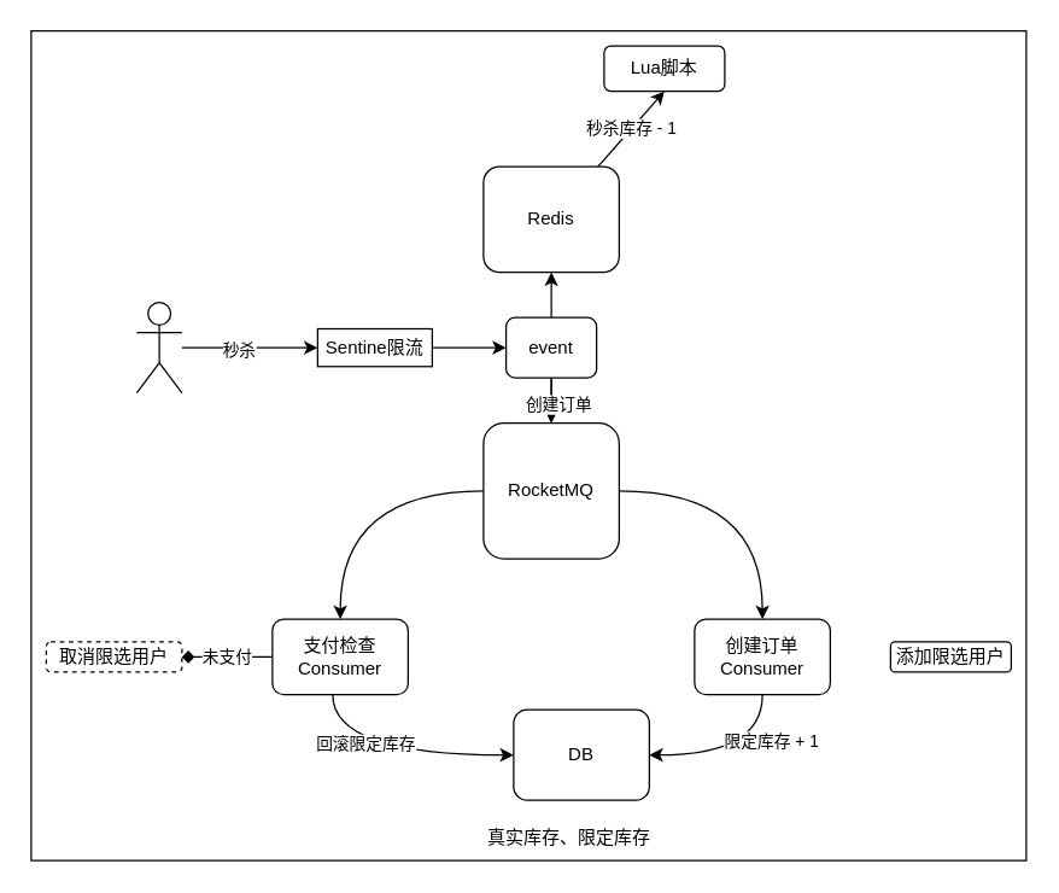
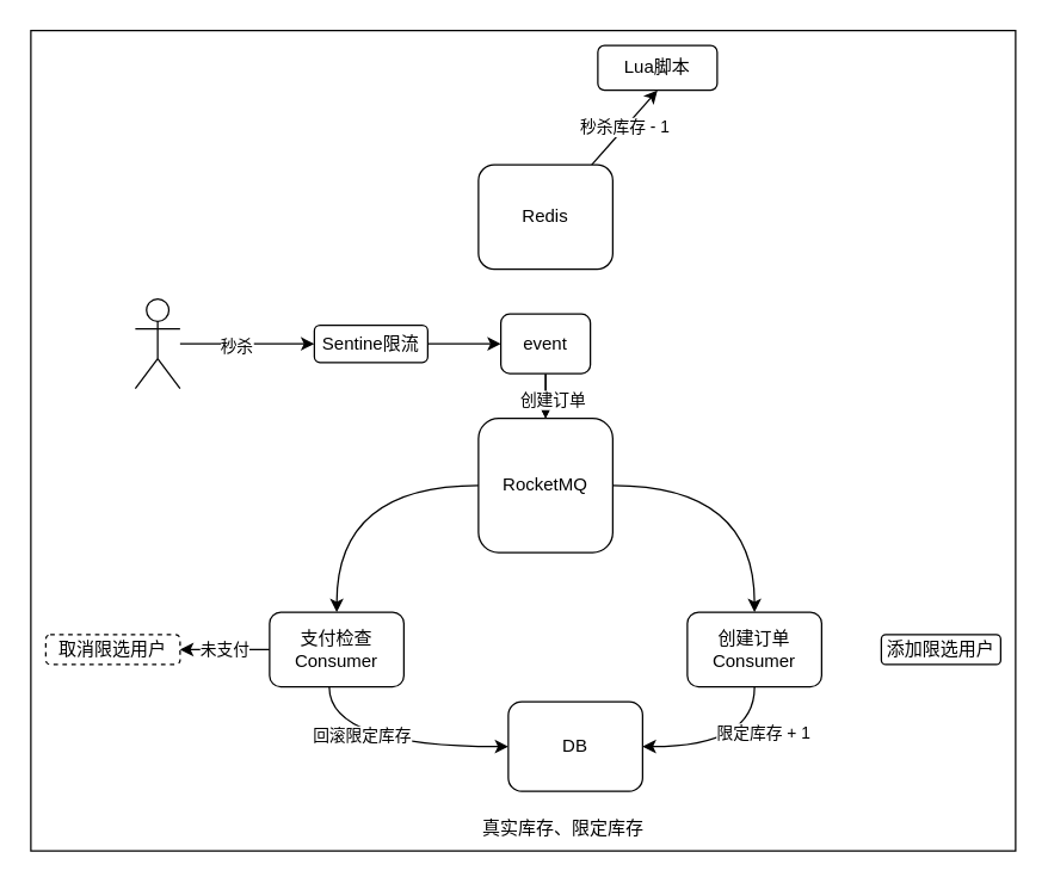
- <mxCell id="22" style="edgeStyle=none;rounded=0;orthogonalLoop=1;jettySize=auto;html=1;entryX=0.5;entryY=1;entryDx=0;entryDy=0;" parent="1" source="24" target="20" edge="1"><mxGeometry relative="1" as="geometry" /></mxCell>
- <mxCell id="28" value="Sentine限流" style="whiteSpace=wrap;html=1;rounded=0;" parent="1" vertex="1"><mxGeometry x="210" y="217.5" width="76" height="25" as="geometry" /></mxCell>
+ <mxCell id="28" value="Sentine限流" style="rounded=1;whiteSpace=wrap;html=1;" parent="1" vertex="1"><mxGeometry x="210" y="217.5" width="76" height="25" as="geometry" /></mxCell>
- <mxCell id="3" value="未支付" style="edgeStyle=none;rounded=0;orthogonalLoop=1;jettySize=auto;html=1;endArrow=diamond;" parent="1" source="6" target="18" edge="1"><mxGeometry relative="1" as="geometry" /></mxCell>
+ <mxCell id="3" value="未支付" style="edgeStyle=none;rounded=0;orthogonalLoop=1;jettySize=auto;html=1;" parent="1" source="6" target="18" edge="1"><mxGeometry relative="1" as="geometry" /></mxCell>
